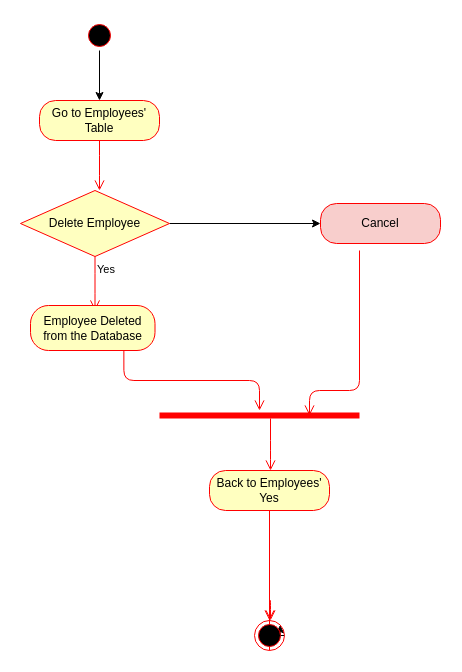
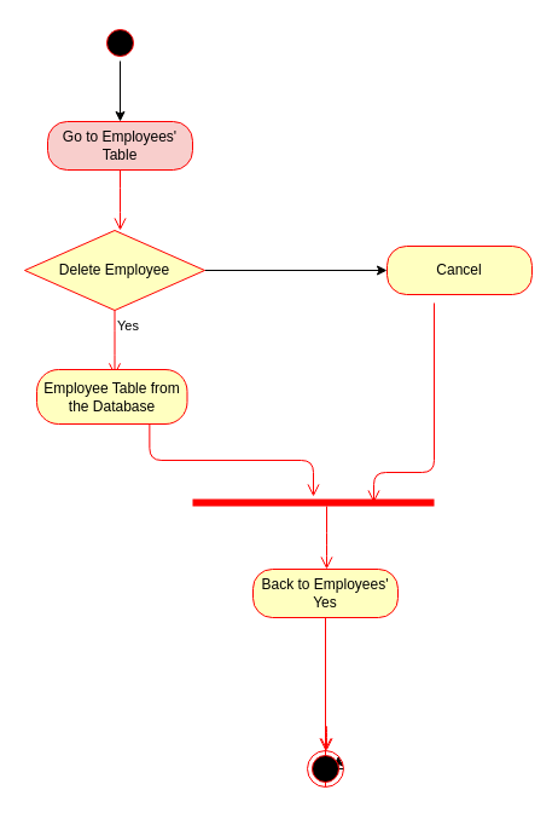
- <mxCell id="3" value="Go to Employees' Table" style="rounded=1;whiteSpace=wrap;html=1;arcSize=40;fontColor=#000000;fillColor=#ffffc0;strokeColor=#ff0000;" parent="1" vertex="1"><mxGeometry x="39" y="100" width="120" height="40" as="geometry" /></mxCell>
+ <mxCell id="3" value="Go to Employees' Table" style="rounded=1;whiteSpace=wrap;html=1;arcSize=40;fontColor=#000000;fillColor=#f8cecc;strokeColor=#ff0000;" parent="1" vertex="1"><mxGeometry x="39" y="100" width="120" height="40" as="geometry" /></mxCell>
- <mxCell id="11" value="Cancel" style="rounded=1;whiteSpace=wrap;html=1;arcSize=40;fontColor=#000000;fillColor=#f8cecc;strokeColor=#ff0000;" parent="1" vertex="1"><mxGeometry x="320" y="203" width="120" height="40" as="geometry" /></mxCell>
+ <mxCell id="11" value="Cancel" style="rounded=1;whiteSpace=wrap;html=1;arcSize=40;fontColor=#000000;fillColor=#ffffc0;strokeColor=#ff0000;" parent="1" vertex="1"><mxGeometry x="320" y="203" width="120" height="40" as="geometry" /></mxCell>
- <mxCell id="14" value="Employee Deleted from the Database" style="rounded=1;whiteSpace=wrap;html=1;arcSize=40;fontColor=#000000;fillColor=#ffffc0;strokeColor=#ff0000;" parent="1" vertex="1"><mxGeometry x="30" y="305" width="124.5" height="45" as="geometry" /></mxCell>
+ <mxCell id="14" value="Employee Table from the Database" style="rounded=1;whiteSpace=wrap;html=1;arcSize=40;fontColor=#000000;fillColor=#ffffc0;strokeColor=#ff0000;" parent="1" vertex="1"><mxGeometry x="30" y="305" width="124.5" height="45" as="geometry" /></mxCell>
